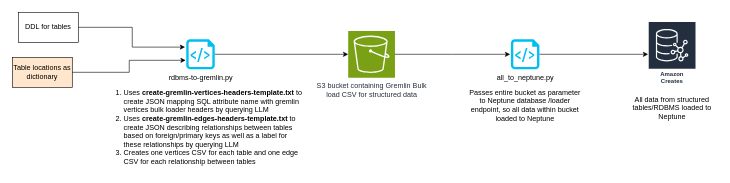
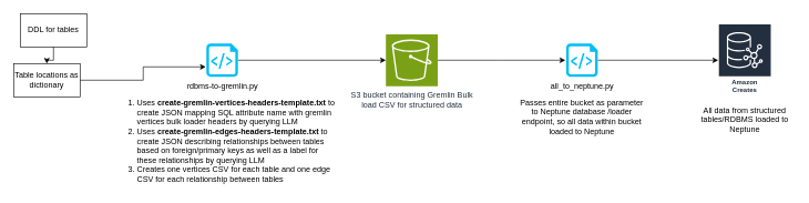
- <mxCell id="13" style="edgeStyle=orthogonalEdgeStyle;rounded=0;orthogonalLoop=1;jettySize=auto;html=1;entryX=-0.042;entryY=0.26;entryDx=0;entryDy=0;entryPerimeter=0;" edge="1" parent="1" source="2" target="9"><mxGeometry relative="1" as="geometry" /></mxCell>
+ <mxCell id="13" style="edgeStyle=orthogonalEdgeStyle;rounded=0;orthogonalLoop=1;jettySize=auto;html=1;" edge="1" parent="1" source="2" target="3"><mxGeometry relative="1" as="geometry" /></mxCell>
- <mxCell id="3" value="Table locations as dictionary" style="rounded=0;whiteSpace=wrap;html=1;fillColor=#ffe6cc;" vertex="1" parent="1"><mxGeometry x="20" y="95" width="100" height="50" as="geometry" /></mxCell>
+ <mxCell id="3" value="Table locations as dictionary" style="rounded=0;whiteSpace=wrap;html=1;" vertex="1" parent="1"><mxGeometry x="20" y="95" width="100" height="50" as="geometry" /></mxCell>
